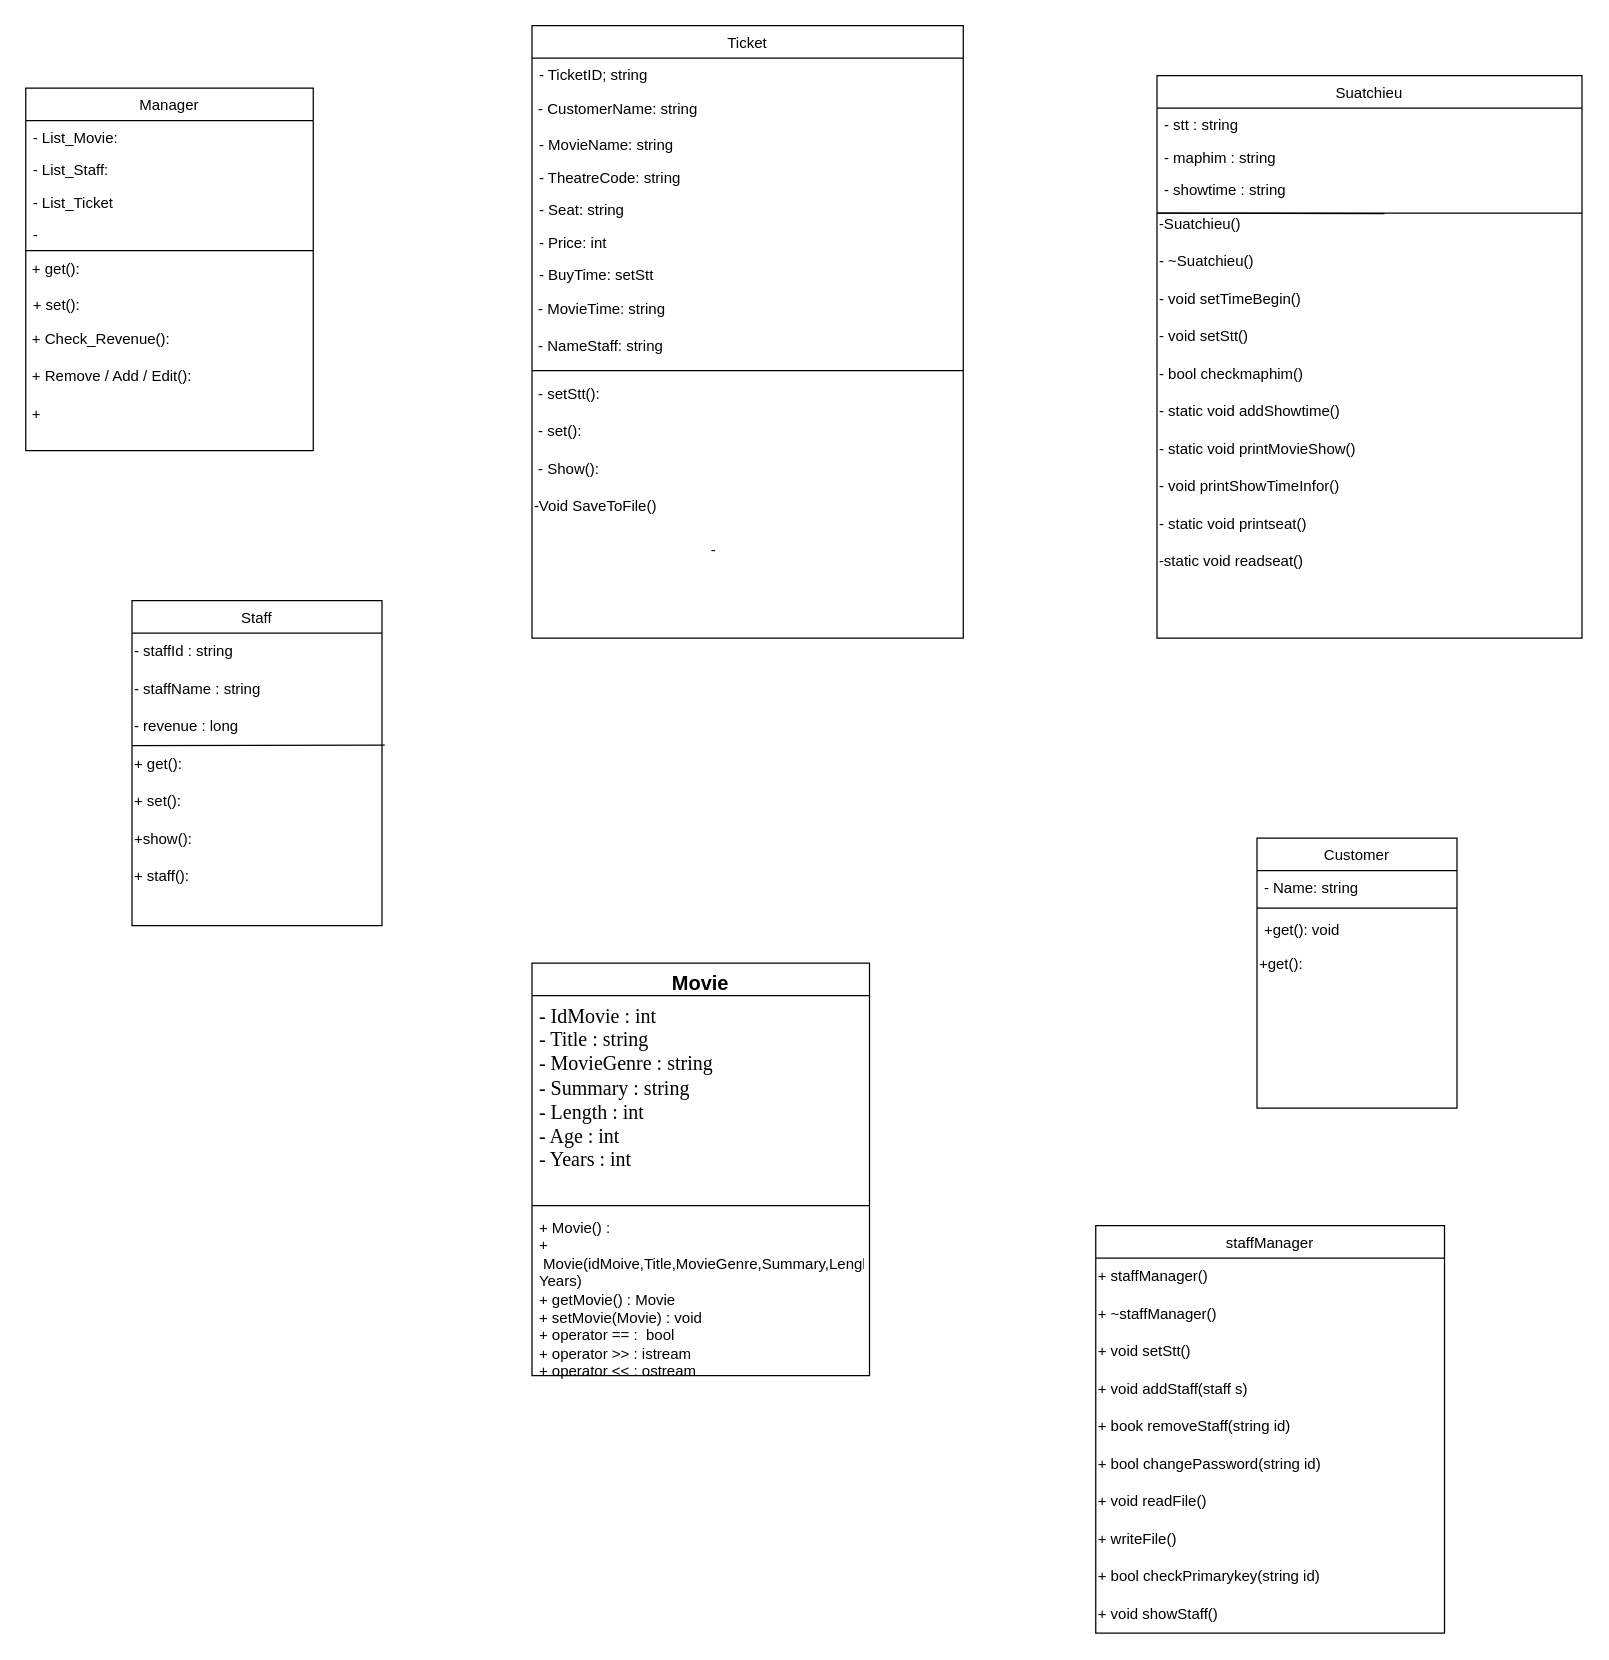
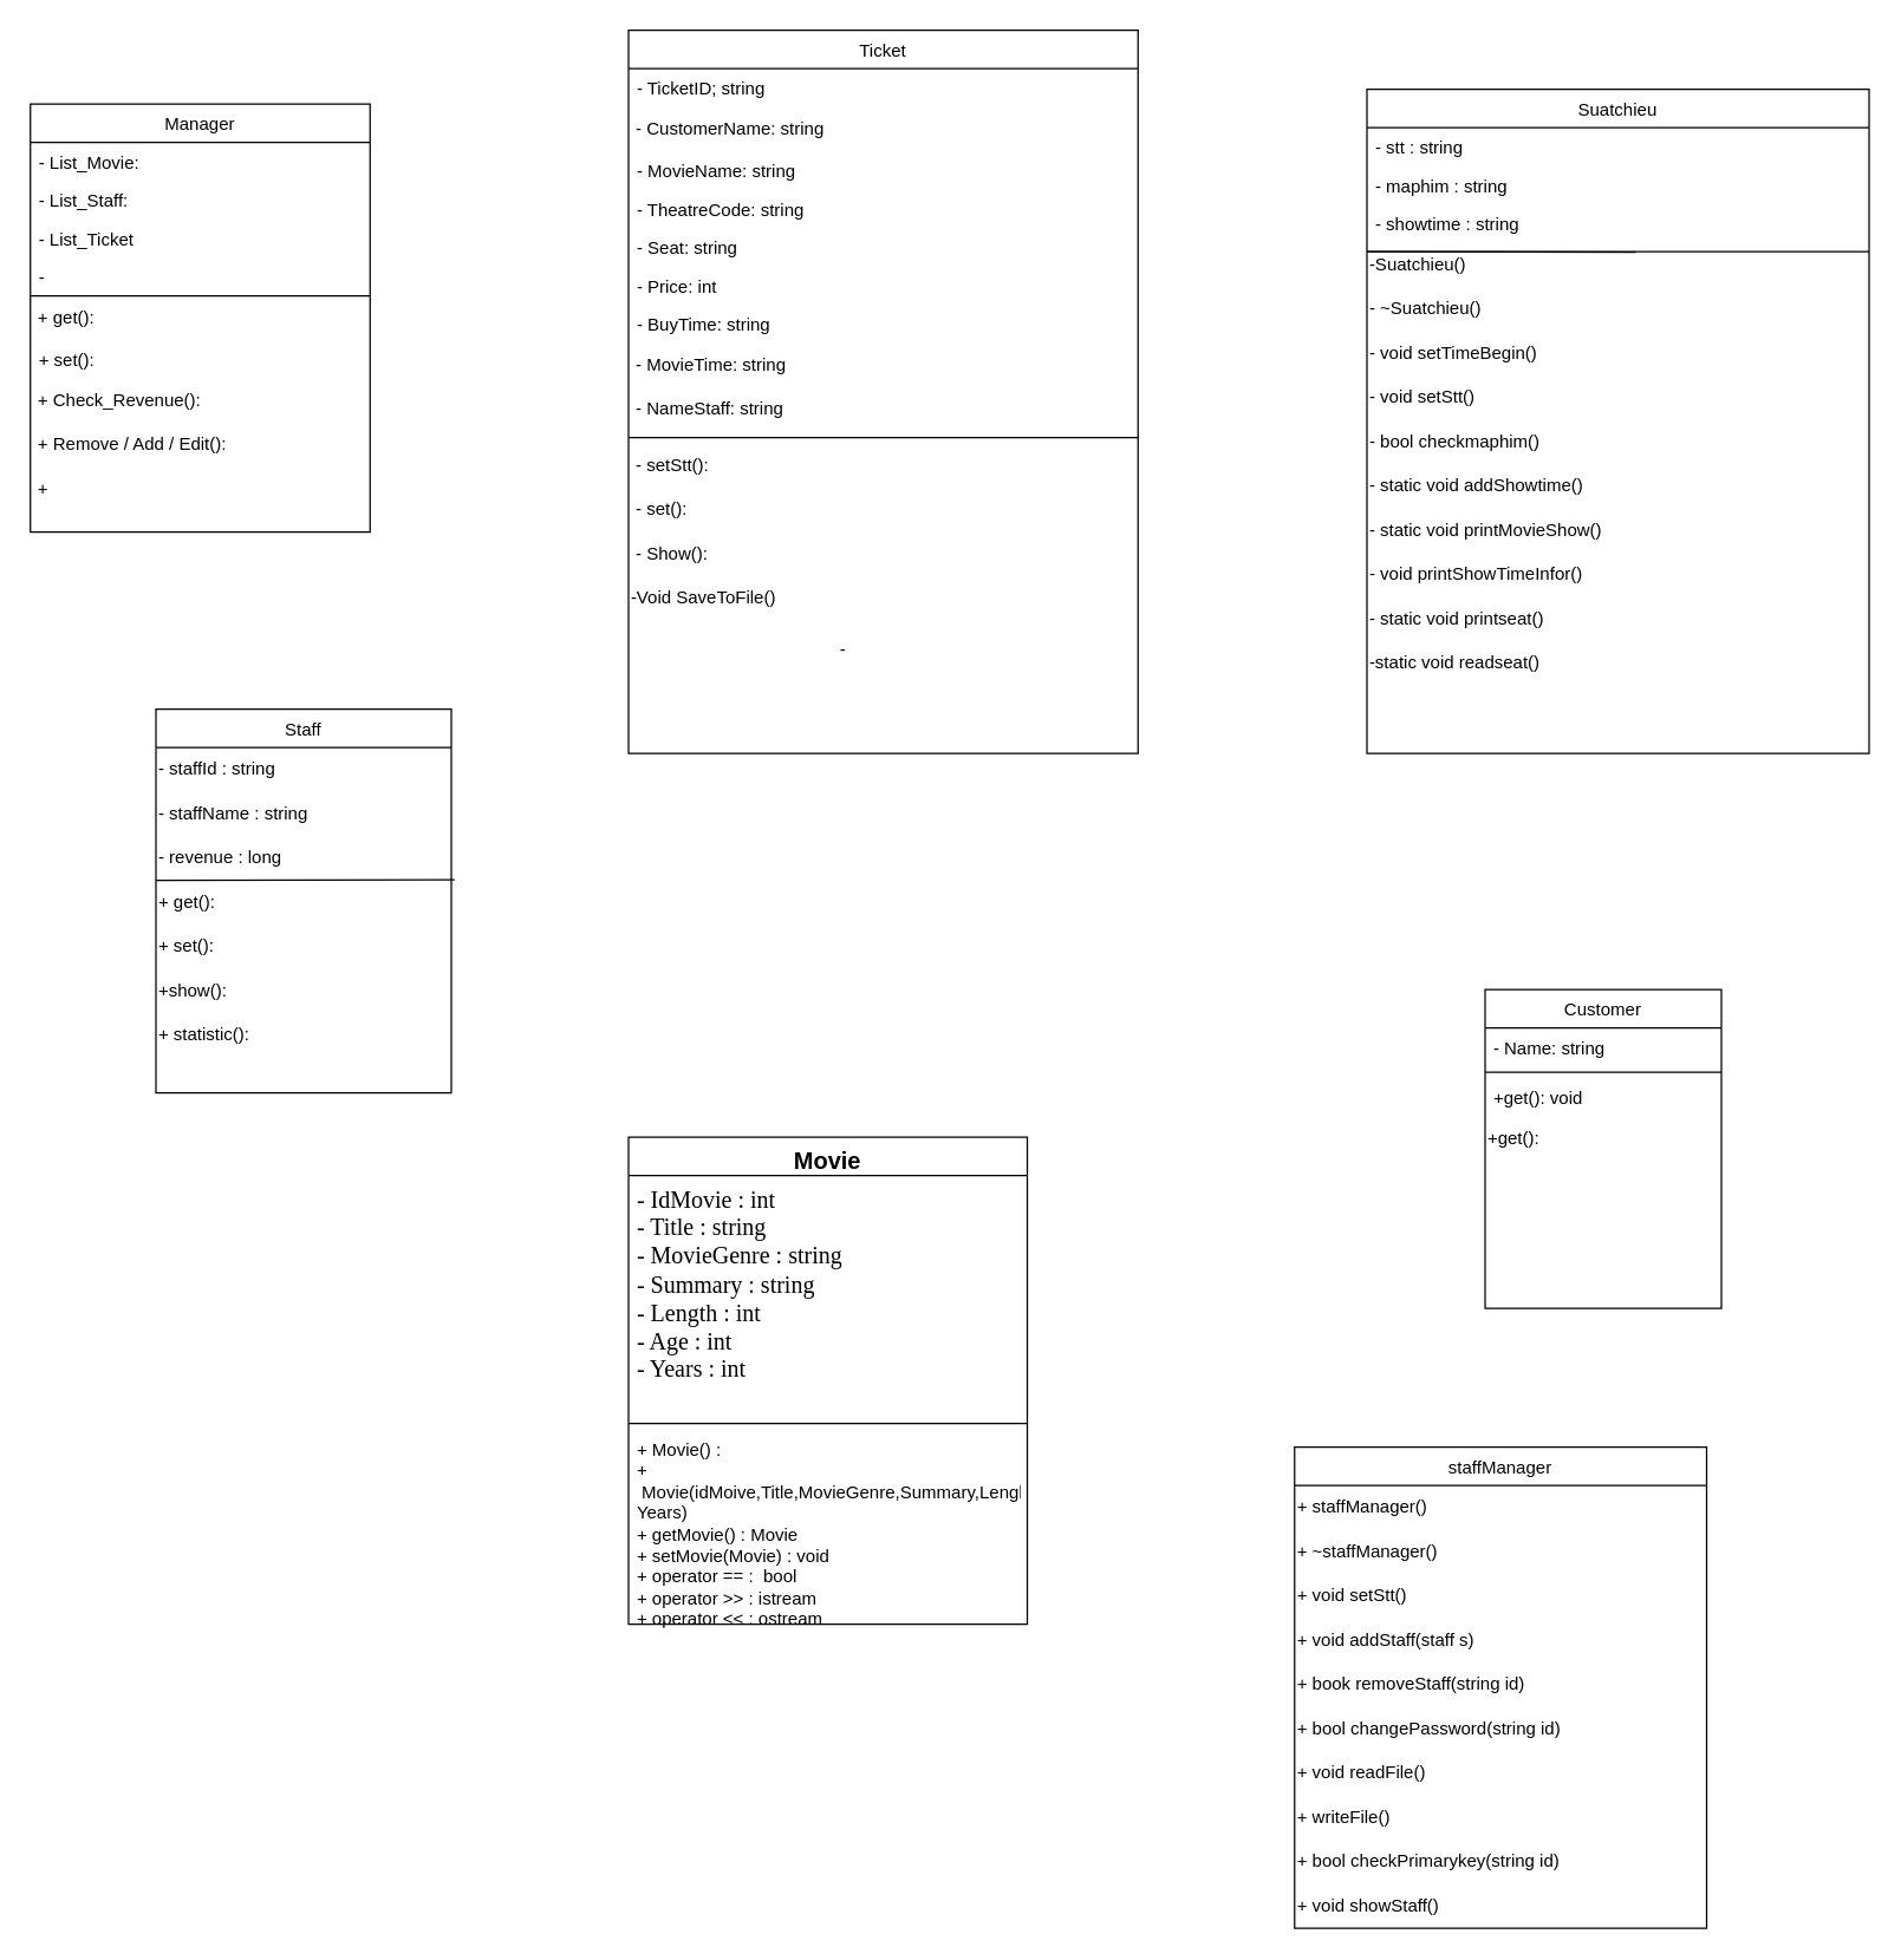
- <mxCell id="36" value="- BuyTime: setStt" style="text;align=left;verticalAlign=top;spacingLeft=4;spacingRight=4;overflow=hidden;rotatable=0;points=[[0,0.5],[1,0.5]];portConstraint=eastwest;" parent="29" vertex="1"><mxGeometry y="186" width="345" height="26" as="geometry" /></mxCell>
+ <mxCell id="36" value="- BuyTime: string" style="text;align=left;verticalAlign=top;spacingLeft=4;spacingRight=4;overflow=hidden;rotatable=0;points=[[0,0.5],[1,0.5]];portConstraint=eastwest;" parent="29" vertex="1"><mxGeometry y="186" width="345" height="26" as="geometry" /></mxCell>
- <mxCell id="57" value="+ staff():" style="text;html=1;align=left;verticalAlign=middle;resizable=0;points=[];autosize=1;strokeColor=none;fillColor=none;" parent="49" vertex="1"><mxGeometry y="206" width="200" height="30" as="geometry" /></mxCell>
+ <mxCell id="57" value="+ statistic():" style="text;html=1;align=left;verticalAlign=middle;resizable=0;points=[];autosize=1;strokeColor=none;fillColor=none;" parent="49" vertex="1"><mxGeometry y="206" width="200" height="30" as="geometry" /></mxCell>
